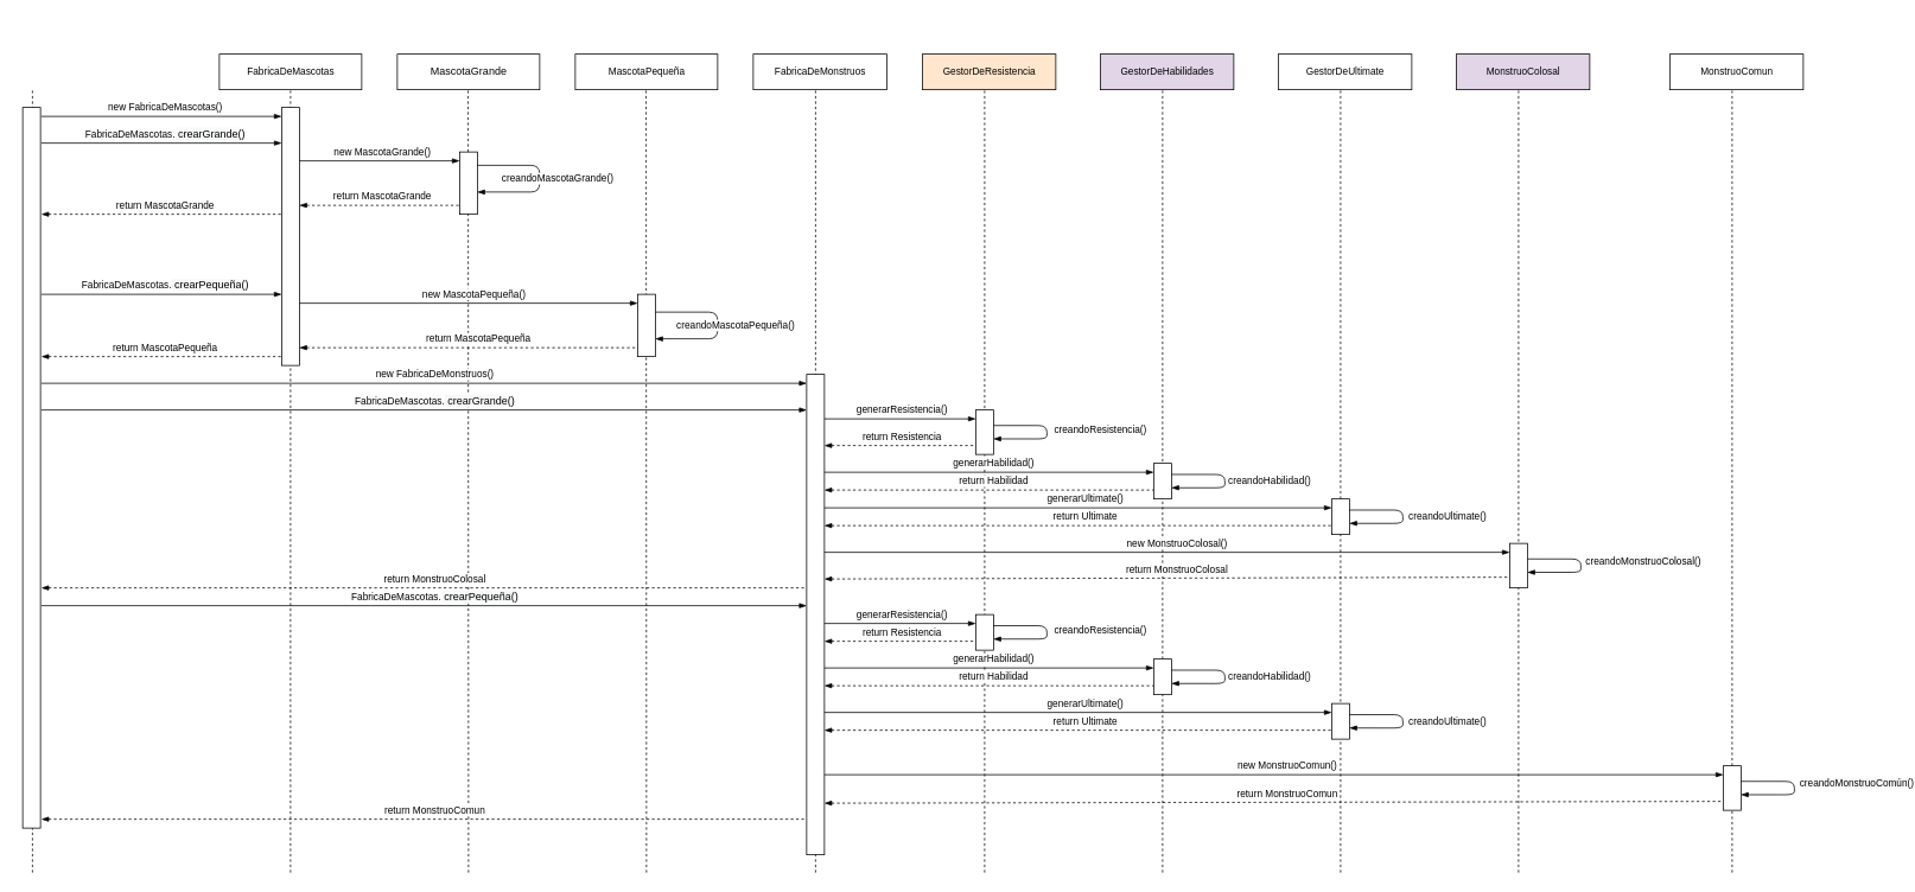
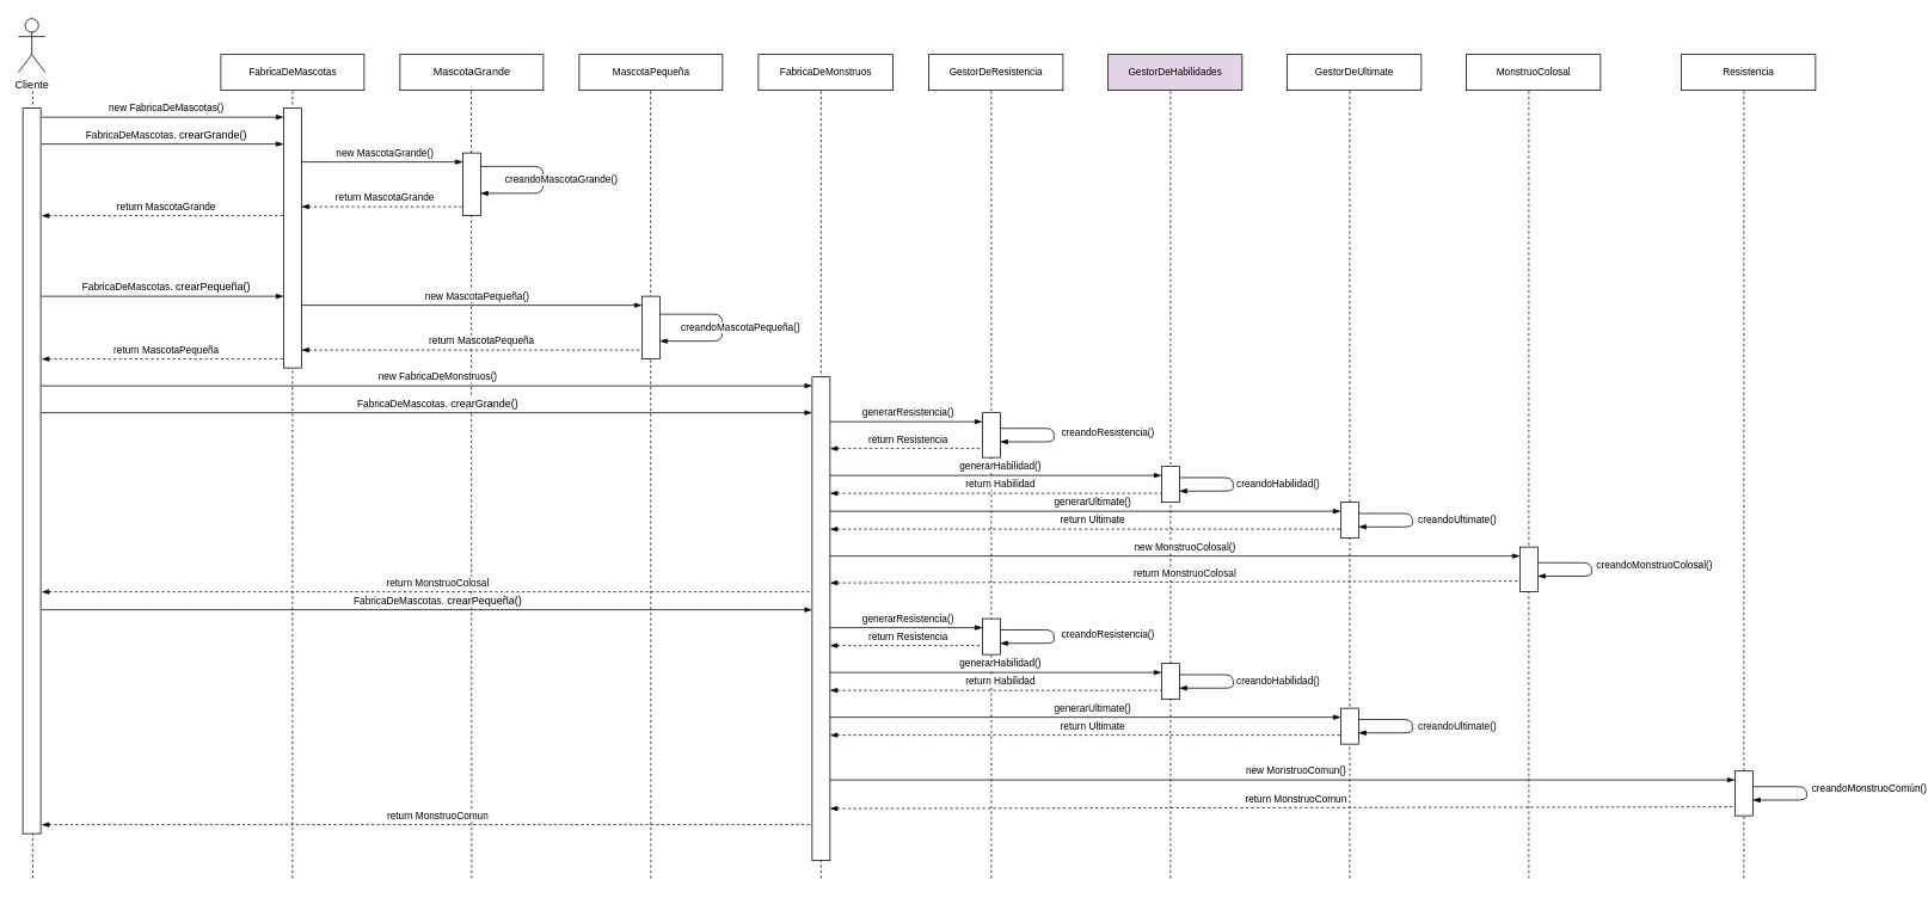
+ <mxCell id="2" value="Cliente" style="shape=umlActor;verticalLabelPosition=bottom;verticalAlign=top;html=1;" parent="1" vertex="1"><mxGeometry x="20" y="20" width="30" height="60" as="geometry" /></mxCell>
- <mxCell id="29" value="&lt;span style=&quot;font-size: 11px&quot;&gt;GestorDeResistencia&lt;/span&gt;" style="html=1;fillColor=#ffe6cc;" parent="1" vertex="1"><mxGeometry x="1036" y="60" width="150" height="40" as="geometry" /></mxCell>
+ <mxCell id="29" value="&lt;span style=&quot;font-size: 11px&quot;&gt;GestorDeResistencia&lt;/span&gt;" style="html=1;" parent="1" vertex="1"><mxGeometry x="1036" y="60" width="150" height="40" as="geometry" /></mxCell>
- <mxCell id="44" value="&lt;span style=&quot;font-size: 11px&quot;&gt;MonstruoColosal&lt;/span&gt;" style="html=1;fillColor=#e1d5e7;" parent="1" vertex="1"><mxGeometry x="1636" y="60" width="150" height="40" as="geometry" /></mxCell>
+ <mxCell id="44" value="&lt;span style=&quot;font-size: 11px&quot;&gt;MonstruoColosal&lt;/span&gt;" style="html=1;" parent="1" vertex="1"><mxGeometry x="1636" y="60" width="150" height="40" as="geometry" /></mxCell>
- <mxCell id="54" value="&lt;span style=&quot;font-size: 11px ; background-color: rgb(255 , 255 , 255)&quot;&gt;MonstruoComun&lt;/span&gt;" style="html=1;" parent="1" vertex="1"><mxGeometry x="1876" y="60" width="150" height="40" as="geometry" /></mxCell>
+ <mxCell id="54" value="&lt;span style=&quot;font-size: 11px ; background-color: rgb(255 , 255 , 255)&quot;&gt;Resistencia&lt;/span&gt;" style="html=1;" parent="1" vertex="1"><mxGeometry x="1876" y="60" width="150" height="40" as="geometry" /></mxCell>
